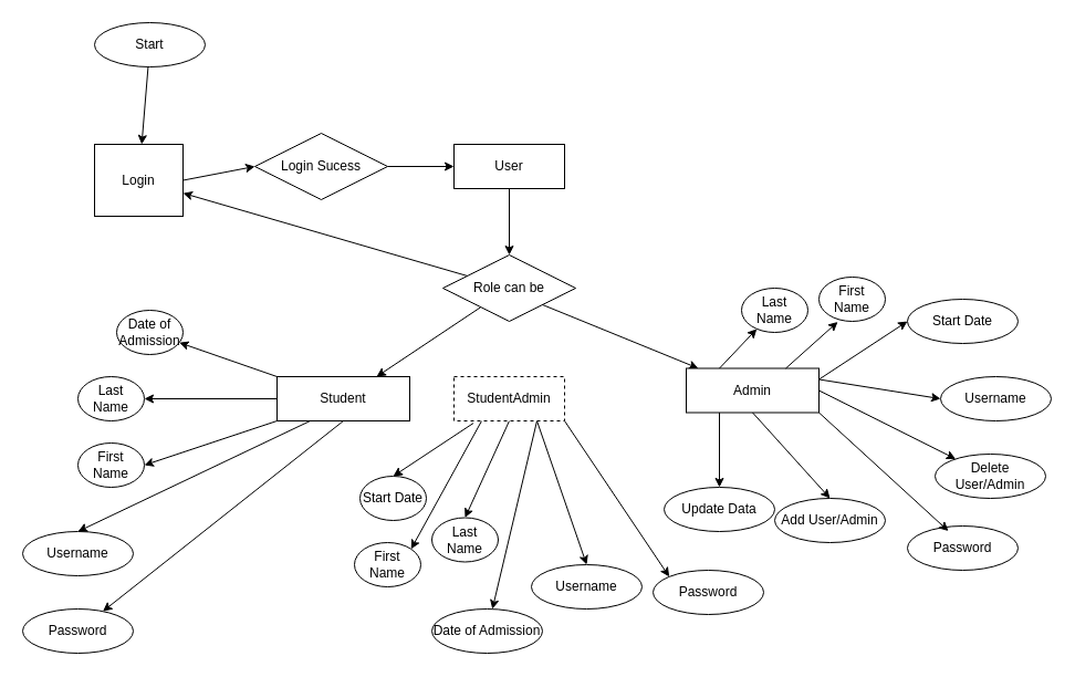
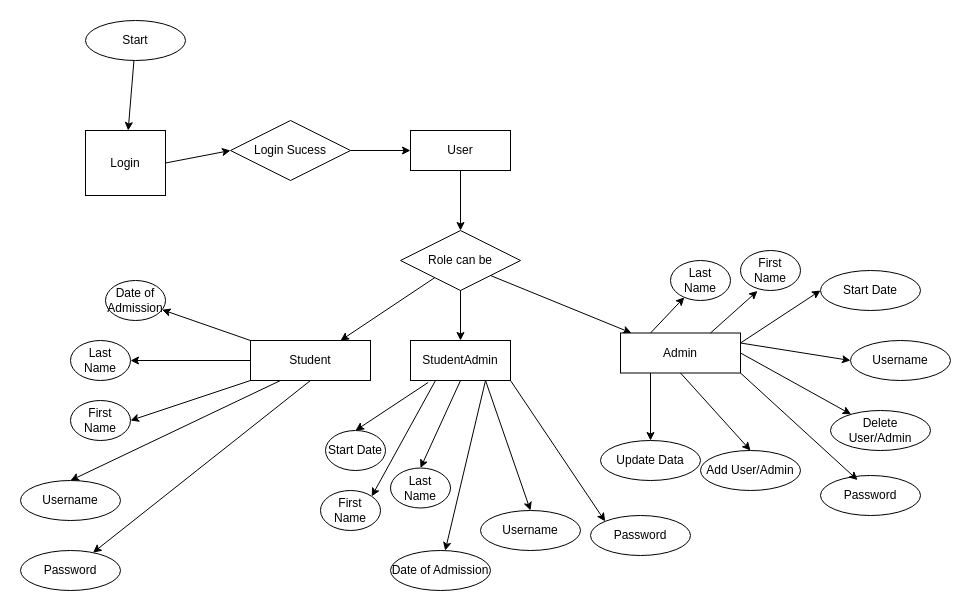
- <mxCell id="28" style="edgeStyle=none;rounded=0;orthogonalLoop=1;jettySize=auto;html=1;" edge="1" parent="1" source="29" target="7"><mxGeometry relative="1" as="geometry" /></mxCell>
+ <mxCell id="28" style="edgeStyle=none;rounded=0;orthogonalLoop=1;jettySize=auto;html=1;entryX=0.5;entryY=0;entryDx=0;entryDy=0;" edge="1" parent="1" source="29" target="39"><mxGeometry relative="1" as="geometry" /></mxCell>
- <mxCell id="39" value="StudentAdmin" style="whiteSpace=wrap;html=1;align=center;dashed=1;" vertex="1" parent="1"><mxGeometry x="410" y="340" width="100" height="40" as="geometry" /></mxCell>
+ <mxCell id="39" value="StudentAdmin" style="whiteSpace=wrap;html=1;align=center;" vertex="1" parent="1"><mxGeometry x="410" y="340" width="100" height="40" as="geometry" /></mxCell>
- <mxCell id="32" value="Delete User/Admin" style="ellipse;whiteSpace=wrap;html=1;align=center;" vertex="1" parent="1"><mxGeometry x="845" y="410" width="100" height="40" as="geometry" /></mxCell>
+ <mxCell id="32" value="Delete User/Admin" style="ellipse;whiteSpace=wrap;html=1;align=center;" vertex="1" parent="1"><mxGeometry x="830" y="410" width="100" height="40" as="geometry" /></mxCell>
